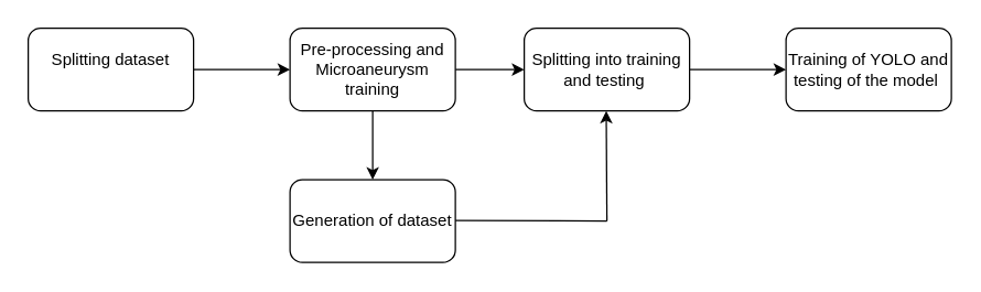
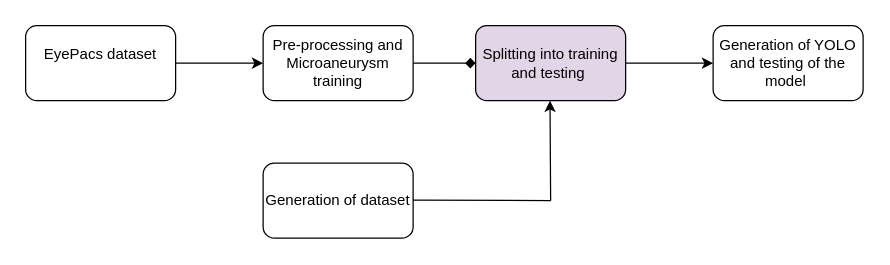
- <mxCell id="9" value="Splitting dataset&lt;br&gt;&lt;br&gt;" style="rounded=1;whiteSpace=wrap;html=1;" vertex="1" parent="1"><mxGeometry x="20" y="20" width="120" height="60" as="geometry" /></mxCell>
+ <mxCell id="9" value="EyePacs dataset&lt;br&gt;&lt;br&gt;" style="rounded=1;whiteSpace=wrap;html=1;" vertex="1" parent="1"><mxGeometry x="20" y="20" width="120" height="60" as="geometry" /></mxCell>
- <mxCell id="6" value="" style="edgeStyle=orthogonalEdgeStyle;rounded=0;orthogonalLoop=1;jettySize=auto;html=1;" edge="1" parent="1" source="7" target="3"><mxGeometry relative="1" as="geometry" /></mxCell>
+ <mxCell id="6" value="" style="edgeStyle=orthogonalEdgeStyle;rounded=0;orthogonalLoop=1;jettySize=auto;html=1;endArrow=diamond;" edge="1" parent="1" source="7" target="3"><mxGeometry relative="1" as="geometry" /></mxCell>
- <mxCell id="3" value="Splitting into training and testing&amp;nbsp;" style="rounded=1;whiteSpace=wrap;html=1;" vertex="1" parent="1"><mxGeometry x="380" y="20" width="120" height="60" as="geometry" /></mxCell>
+ <mxCell id="3" value="Splitting into training and testing&amp;nbsp;" style="rounded=1;whiteSpace=wrap;html=1;fillColor=#e1d5e7;" vertex="1" parent="1"><mxGeometry x="380" y="20" width="120" height="60" as="geometry" /></mxCell>
- <mxCell id="12" value="Training of YOLO and testing of the model&amp;nbsp;" style="rounded=1;whiteSpace=wrap;html=1;" vertex="1" parent="1"><mxGeometry x="570" y="20" width="120" height="60" as="geometry" /></mxCell>
+ <mxCell id="12" value="Generation of YOLO and testing of the model&amp;nbsp;" style="rounded=1;whiteSpace=wrap;html=1;" vertex="1" parent="1"><mxGeometry x="570" y="20" width="120" height="60" as="geometry" /></mxCell>
- <mxCell id="5" value="" style="edgeStyle=orthogonalEdgeStyle;rounded=0;orthogonalLoop=1;jettySize=auto;html=1;" edge="1" parent="1" source="7" target="4"><mxGeometry relative="1" as="geometry" /></mxCell>
